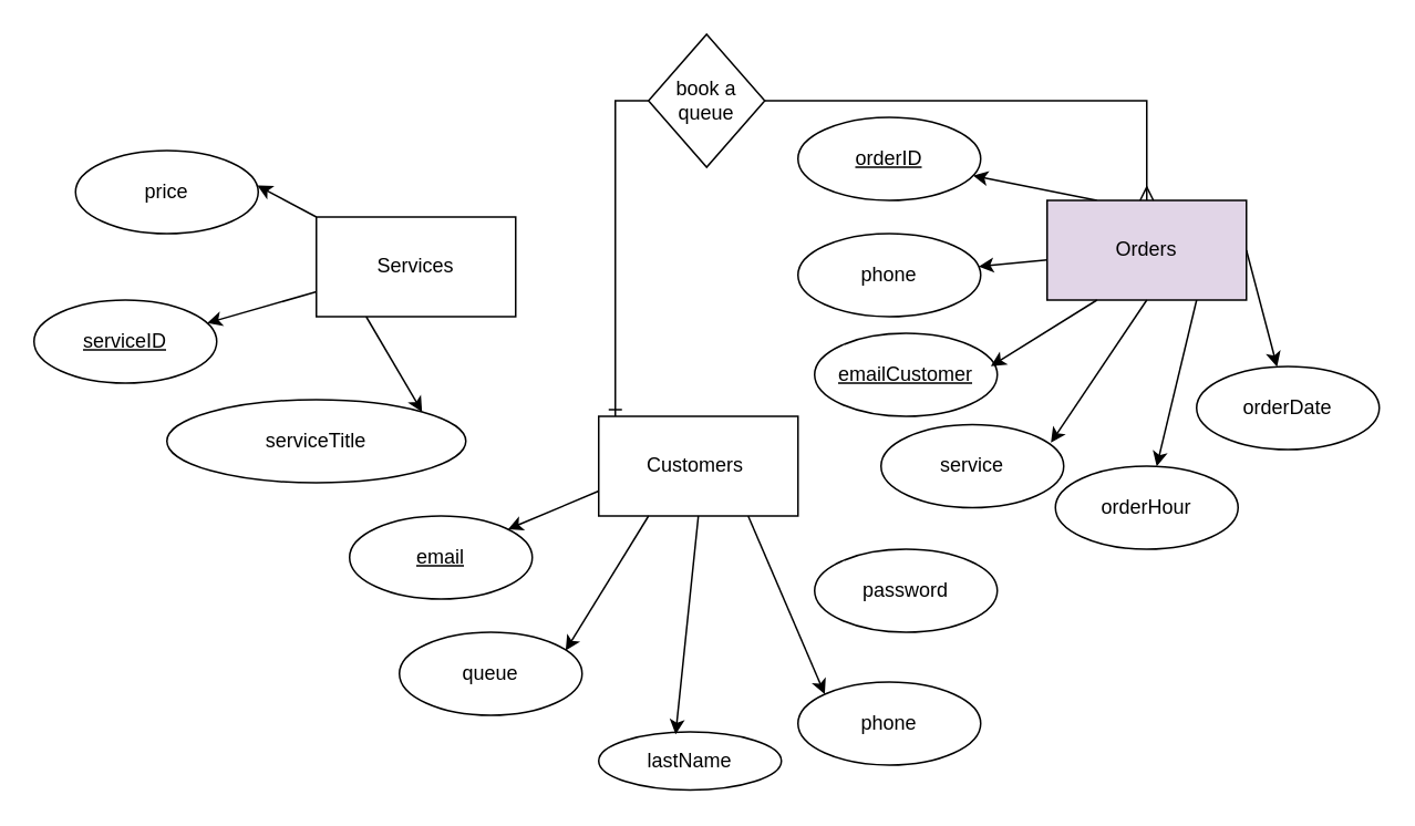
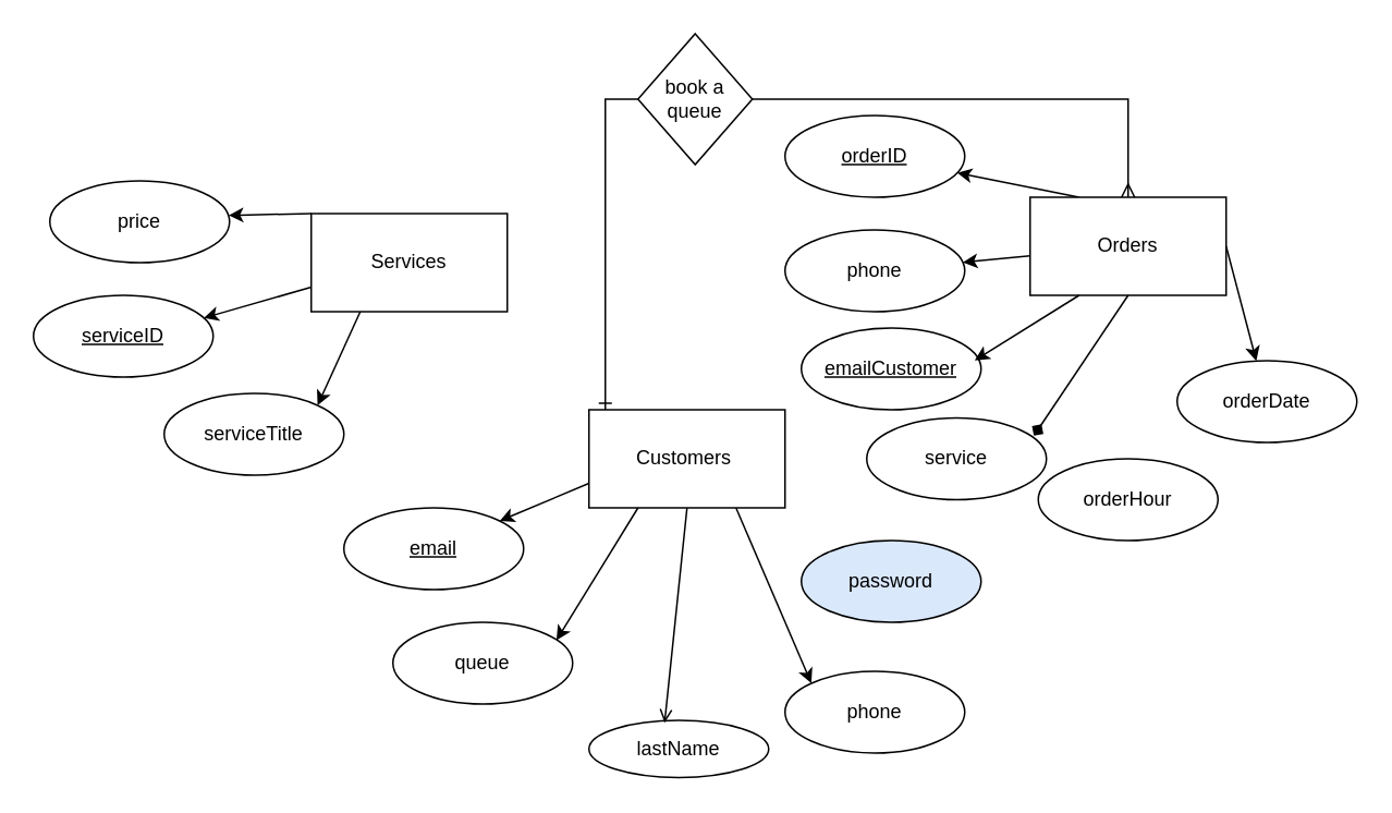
- <mxCell id="13" value="price" style="ellipse;whiteSpace=wrap;html=1;" vertex="1" parent="1"><mxGeometry x="45" y="90" width="110" height="50" as="geometry" /></mxCell>
+ <mxCell id="13" value="price" style="ellipse;whiteSpace=wrap;html=1;" vertex="1" parent="1"><mxGeometry x="30" y="110" width="110" height="50" as="geometry" /></mxCell>
- <mxCell id="10" value="Orders" style="rounded=0;whiteSpace=wrap;html=1;fillColor=#e1d5e7;" vertex="1" parent="1"><mxGeometry x="630" y="120" width="120" height="60" as="geometry" /></mxCell>
+ <mxCell id="10" value="Orders" style="rounded=0;whiteSpace=wrap;html=1;" vertex="1" parent="1"><mxGeometry x="630" y="120" width="120" height="60" as="geometry" /></mxCell>
- <mxCell id="8" style="rounded=0;orthogonalLoop=1;jettySize=auto;html=1;exitX=0.75;exitY=1;exitDx=0;exitDy=0;" edge="1" parent="1" source="10" target="28"><mxGeometry relative="1" as="geometry" /></mxCell>
- <mxCell id="31" style="rounded=0;orthogonalLoop=1;jettySize=auto;html=1;exitX=0.5;exitY=1;exitDx=0;exitDy=0;entryX=0.93;entryY=0.218;entryDx=0;entryDy=0;entryPerimeter=0;" edge="1" parent="1" source="10" target="27"><mxGeometry relative="1" as="geometry" /></mxCell>
+ <mxCell id="31" style="rounded=0;orthogonalLoop=1;jettySize=auto;html=1;exitX=0.5;exitY=1;exitDx=0;exitDy=0;entryX=0.93;entryY=0.218;entryDx=0;entryDy=0;entryPerimeter=0;endArrow=diamond;" edge="1" parent="1" source="10" target="27"><mxGeometry relative="1" as="geometry" /></mxCell>
- <mxCell id="12" value="serviceTitle" style="ellipse;whiteSpace=wrap;html=1;" vertex="1" parent="1"><mxGeometry x="100" y="240" width="180" height="50" as="geometry" /></mxCell>
+ <mxCell id="12" value="serviceTitle" style="ellipse;whiteSpace=wrap;html=1;" vertex="1" parent="1"><mxGeometry x="100" y="240" width="110" height="50" as="geometry" /></mxCell>
- <mxCell id="19" value="password" style="ellipse;whiteSpace=wrap;html=1;" vertex="1" parent="1"><mxGeometry x="490" y="330" width="110" height="50" as="geometry" /></mxCell>
+ <mxCell id="19" value="password" style="ellipse;whiteSpace=wrap;html=1;fillColor=#dae8fc;" vertex="1" parent="1"><mxGeometry x="490" y="330" width="110" height="50" as="geometry" /></mxCell>
- <mxCell id="21" style="rounded=0;orthogonalLoop=1;jettySize=auto;html=1;exitX=0.5;exitY=1;exitDx=0;exitDy=0;entryX=0.421;entryY=0.042;entryDx=0;entryDy=0;entryPerimeter=0;" edge="1" parent="1" source="3" target="15"><mxGeometry relative="1" as="geometry" /></mxCell>
+ <mxCell id="21" style="rounded=0;orthogonalLoop=1;jettySize=auto;html=1;exitX=0.5;exitY=1;exitDx=0;exitDy=0;entryX=0.421;entryY=0.042;entryDx=0;entryDy=0;entryPerimeter=0;endArrow=open;" edge="1" parent="1" source="3" target="15"><mxGeometry relative="1" as="geometry" /></mxCell>
